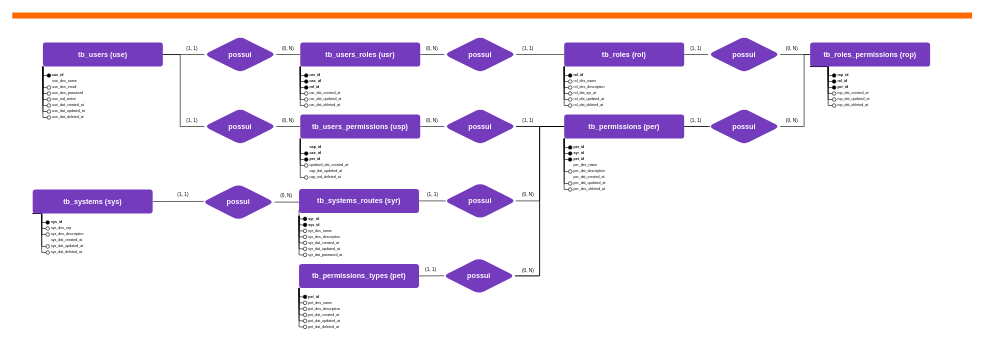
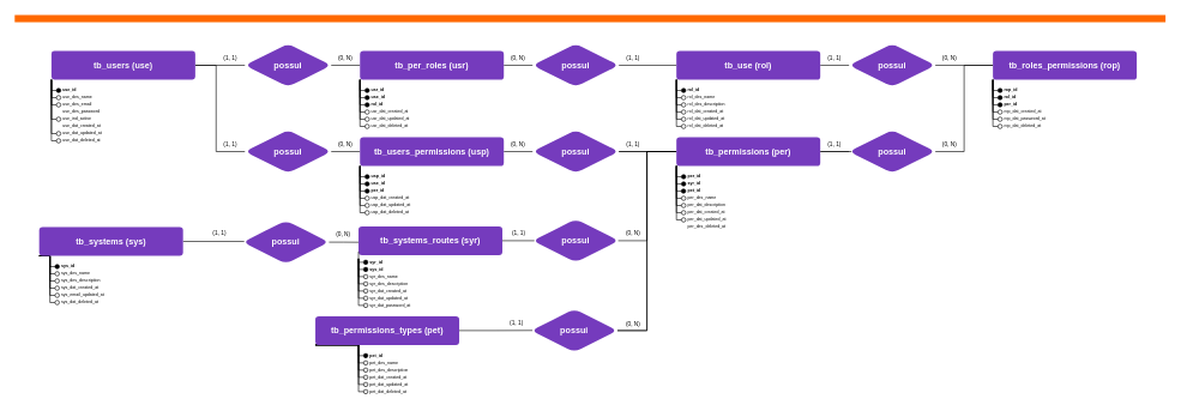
- <mxCell id="107" value="&lt;span&gt;&lt;font style=&quot;color: light-dark(rgb(255, 255, 255), rgb(255, 255, 255));&quot;&gt;tb_users_roles (usr)&lt;/font&gt;&lt;/span&gt;" style="rounded=1;whiteSpace=wrap;html=1;fillColor=light-dark(#753BBD,#753BBD);fontColor=#F9F9F9;strokeColor=none;arcSize=12;absoluteArcSize=0;fontFamily=Helvetica;fontStyle=1;gradientColor=none;" parent="1" vertex="1"><mxGeometry x="500" y="70" width="200" height="40" as="geometry" /></mxCell>
+ <mxCell id="107" value="&lt;span&gt;&lt;font style=&quot;color: light-dark(rgb(255, 255, 255), rgb(255, 255, 255));&quot;&gt;tb_per_roles (usr)&lt;/font&gt;&lt;/span&gt;" style="rounded=1;whiteSpace=wrap;html=1;fillColor=light-dark(#753BBD,#753BBD);fontColor=#F9F9F9;strokeColor=none;arcSize=12;absoluteArcSize=0;fontFamily=Helvetica;fontStyle=1;gradientColor=none;" parent="1" vertex="1"><mxGeometry x="500" y="70" width="200" height="40" as="geometry" /></mxCell>
- <mxCell id="159" value="&lt;span&gt;&lt;font style=&quot;color: light-dark(rgb(255, 255, 255), rgb(255, 255, 255));&quot;&gt;tb_roles (rol)&lt;/font&gt;&lt;/span&gt;" style="rounded=1;whiteSpace=wrap;html=1;fillColor=light-dark(#753BBD,#753BBD);fontColor=#F9F9F9;strokeColor=none;arcSize=12;absoluteArcSize=0;fontFamily=Helvetica;fontStyle=1;" parent="1" vertex="1"><mxGeometry x="940" y="70" width="200" height="40" as="geometry" /></mxCell>
+ <mxCell id="159" value="&lt;span&gt;&lt;font style=&quot;color: light-dark(rgb(255, 255, 255), rgb(255, 255, 255));&quot;&gt;tb_use (rol)&lt;/font&gt;&lt;/span&gt;" style="rounded=1;whiteSpace=wrap;html=1;fillColor=light-dark(#753BBD,#753BBD);fontColor=#F9F9F9;strokeColor=none;arcSize=12;absoluteArcSize=0;fontFamily=Helvetica;fontStyle=1;" parent="1" vertex="1"><mxGeometry x="940" y="70" width="200" height="40" as="geometry" /></mxCell>
- <mxCell id="172" value="&lt;span&gt;&lt;font style=&quot;color: light-dark(rgb(255, 255, 255), rgb(255, 255, 255));&quot;&gt;tb_roles_permissions (rop)&lt;/font&gt;&lt;/span&gt;" style="rounded=1;whiteSpace=wrap;html=1;fillColor=light-dark(#753BBD,#753BBD);fontColor=#F9F9F9;strokeColor=none;arcSize=12;absoluteArcSize=0;fontFamily=Helvetica;fontStyle=1;" parent="1" vertex="1"><mxGeometry x="1350" y="70" width="200" height="40" as="geometry" /></mxCell>
+ <mxCell id="172" value="&lt;span&gt;&lt;font style=&quot;color: light-dark(rgb(255, 255, 255), rgb(255, 255, 255));&quot;&gt;tb_roles_permissions (rop)&lt;/font&gt;&lt;/span&gt;" style="rounded=1;whiteSpace=wrap;html=1;fillColor=light-dark(#753BBD,#753BBD);fontColor=#F9F9F9;strokeColor=none;arcSize=12;absoluteArcSize=0;fontFamily=Helvetica;fontStyle=1;" parent="1" vertex="1"><mxGeometry x="1380" y="70" width="200" height="40" as="geometry" /></mxCell>
+ <mxCell id="58" style="edgeStyle=orthogonalEdgeStyle;rounded=0;orthogonalLoop=1;jettySize=auto;html=1;exitX=0;exitY=1;exitDx=0;exitDy=0;endArrow=oval;endFill=0;movable=1;resizable=1;rotatable=1;deletable=1;editable=1;connectable=1;strokeColor=light-dark(#000000,#FFFFFF);locked=0;entryX=0;entryY=0.5;entryDx=0;entryDy=0;fontFamily=Helvetica;" parent="47" source="54" target="57" edge="1"><mxGeometry relative="1" as="geometry"><Array as="points"><mxPoint y="65" /></Array><mxPoint x="10" y="66.324" as="targetPoint" /></mxGeometry></mxCell>
- <mxCell id="49" style="edgeStyle=orthogonalEdgeStyle;rounded=0;orthogonalLoop=1;jettySize=auto;html=1;exitX=0;exitY=1;exitDx=0;exitDy=0;entryX=0;entryY=0.5;entryDx=0;entryDy=0;endArrow=oval;endFill=0;fontFamily=Helvetica;" parent="47" source="54" target="60" edge="1"><mxGeometry relative="1" as="geometry"><Array as="points"><mxPoint y="85" /></Array></mxGeometry></mxCell>
- <mxCell id="163" value="rol_dat_syr_at" style="text;strokeColor=none;fillColor=none;spacingLeft=4;spacingRight=0;overflow=hidden;rotatable=1;points=[[0,0.5],[1,0.5]];portConstraint=eastwest;fontSize=6;fontFamily=Helvetica;fontColor=light-dark(#000000,#FFFFFF);verticalAlign=middle;align=left;fontStyle=0;movable=1;resizable=1;deletable=1;editable=1;connectable=1;locked=0;" parent="1" vertex="1"><mxGeometry x="950" y="150" width="190" height="10" as="geometry" /></mxCell>
+ <mxCell id="163" value="rol_dat_created_at" style="text;strokeColor=none;fillColor=none;spacingLeft=4;spacingRight=0;overflow=hidden;rotatable=1;points=[[0,0.5],[1,0.5]];portConstraint=eastwest;fontSize=6;fontFamily=Helvetica;fontColor=light-dark(#000000,#FFFFFF);verticalAlign=middle;align=left;fontStyle=0;movable=1;resizable=1;deletable=1;editable=1;connectable=1;locked=0;" parent="1" vertex="1"><mxGeometry x="950" y="150" width="190" height="10" as="geometry" /></mxCell>
- <mxCell id="177" value="rop_dat_updated_at" style="text;strokeColor=none;fillColor=none;spacingLeft=4;spacingRight=0;overflow=hidden;rotatable=1;points=[[0,0.5],[1,0.5]];portConstraint=eastwest;fontSize=6;fontFamily=Helvetica;fontColor=light-dark(#000000,#FFFFFF);verticalAlign=middle;align=left;fontStyle=0;movable=1;resizable=1;deletable=1;editable=1;connectable=1;locked=0;" parent="1" vertex="1"><mxGeometry x="1390" y="160" width="190" height="10" as="geometry" /></mxCell>
+ <mxCell id="177" value="rop_dat_password_at" style="text;strokeColor=none;fillColor=none;spacingLeft=4;spacingRight=0;overflow=hidden;rotatable=1;points=[[0,0.5],[1,0.5]];portConstraint=eastwest;fontSize=6;fontFamily=Helvetica;fontColor=light-dark(#000000,#FFFFFF);verticalAlign=middle;align=left;fontStyle=0;movable=1;resizable=1;deletable=1;editable=1;connectable=1;locked=0;" parent="1" vertex="1"><mxGeometry x="1390" y="160" width="190" height="10" as="geometry" /></mxCell>
- <mxCell id="51" style="edgeStyle=orthogonalEdgeStyle;rounded=0;orthogonalLoop=1;jettySize=auto;html=1;exitX=0;exitY=1;exitDx=0;exitDy=0;entryX=0;entryY=0.5;entryDx=0;entryDy=0;endArrow=oval;endFill=0;fontFamily=Helvetica;" parent="47" source="54" target="61" edge="1"><mxGeometry relative="1" as="geometry"><Array as="points"><mxPoint y="105" /></Array></mxGeometry></mxCell>
+ <mxCell id="114" style="edgeStyle=orthogonalEdgeStyle;rounded=0;orthogonalLoop=1;jettySize=auto;html=1;exitX=0;exitY=1;exitDx=0;exitDy=0;entryX=0;entryY=0.5;entryDx=0;entryDy=0;endArrow=oval;endFill=1;fontFamily=Helvetica;" parent="1" source="120" target="121" edge="1"><mxGeometry relative="1" as="geometry"><Array as="points"><mxPoint x="500" y="245" /></Array></mxGeometry></mxCell>
- <mxCell id="124" value="updated_dat_created_at" style="text;strokeColor=none;fillColor=none;spacingLeft=4;spacingRight=0;overflow=hidden;rotatable=1;points=[[0,0.5],[1,0.5]];portConstraint=eastwest;fontSize=6;fontFamily=Helvetica;fontColor=light-dark(#000000,#FFFFFF);verticalAlign=middle;align=left;fontStyle=0;movable=1;resizable=1;deletable=1;editable=1;connectable=1;locked=0;" parent="1" vertex="1"><mxGeometry x="510" y="270" width="190" height="10" as="geometry" /></mxCell>
+ <mxCell id="124" value="usp_dat_created_at" style="text;strokeColor=none;fillColor=none;spacingLeft=4;spacingRight=0;overflow=hidden;rotatable=1;points=[[0,0.5],[1,0.5]];portConstraint=eastwest;fontSize=6;fontFamily=Helvetica;fontColor=light-dark(#000000,#FFFFFF);verticalAlign=middle;align=left;fontStyle=0;movable=1;resizable=1;deletable=1;editable=1;connectable=1;locked=0;" parent="1" vertex="1"><mxGeometry x="510" y="270" width="190" height="10" as="geometry" /></mxCell>
+ <mxCell id="88" style="edgeStyle=orthogonalEdgeStyle;rounded=0;orthogonalLoop=1;jettySize=auto;html=1;exitX=0;exitY=1;exitDx=0;exitDy=0;entryX=0;entryY=0.5;entryDx=0;entryDy=0;endArrow=oval;endFill=0;fontFamily=Helvetica;" parent="1" source="92" target="95" edge="1"><mxGeometry relative="1" as="geometry"><Array as="points"><mxPoint x="940" y="275" /></Array></mxGeometry></mxCell>
+ <mxCell id="118" style="edgeStyle=orthogonalEdgeStyle;rounded=0;orthogonalLoop=1;jettySize=auto;html=1;exitX=0;exitY=1;exitDx=0;exitDy=0;entryX=0;entryY=0.5;entryDx=0;entryDy=0;endArrow=oval;endFill=0;fontFamily=Helvetica;" parent="1" source="120" target="125" edge="1"><mxGeometry relative="1" as="geometry"><Array as="points"><mxPoint x="500" y="285" /></Array></mxGeometry></mxCell>
- <mxCell id="126" value="usp_ind_deleted_at" style="text;strokeColor=none;fillColor=none;spacingLeft=4;spacingRight=0;overflow=hidden;rotatable=1;points=[[0,0.5],[1,0.5]];portConstraint=eastwest;fontSize=6;fontFamily=Helvetica;fontColor=light-dark(#000000,#FFFFFF);verticalAlign=middle;align=left;fontStyle=0;movable=1;resizable=1;deletable=1;editable=1;connectable=1;locked=0;" parent="1" vertex="1"><mxGeometry x="510" y="290" width="190" height="10" as="geometry" /></mxCell>
+ <mxCell id="126" value="usp_dat_deleted_at" style="text;strokeColor=none;fillColor=none;spacingLeft=4;spacingRight=0;overflow=hidden;rotatable=1;points=[[0,0.5],[1,0.5]];portConstraint=eastwest;fontSize=6;fontFamily=Helvetica;fontColor=light-dark(#000000,#FFFFFF);verticalAlign=middle;align=left;fontStyle=0;movable=1;resizable=1;deletable=1;editable=1;connectable=1;locked=0;" parent="1" vertex="1"><mxGeometry x="510" y="290" width="190" height="10" as="geometry" /></mxCell>
+ <mxCell id="90" style="edgeStyle=orthogonalEdgeStyle;rounded=0;orthogonalLoop=1;jettySize=auto;html=1;exitX=0;exitY=1;exitDx=0;exitDy=0;entryX=0;entryY=0.5;entryDx=0;entryDy=0;endArrow=oval;endFill=0;fontFamily=Helvetica;" parent="1" source="92" target="97" edge="1"><mxGeometry relative="1" as="geometry"><Array as="points"><mxPoint x="940" y="295" /></Array></mxGeometry></mxCell>
- <mxCell id="85" style="edgeStyle=orthogonalEdgeStyle;rounded=0;orthogonalLoop=1;jettySize=auto;html=1;exitX=0;exitY=1;exitDx=0;exitDy=0;entryX=0;entryY=0.5;entryDx=0;entryDy=0;endArrow=oval;endFill=0;fontFamily=Helvetica;" parent="1" source="92" target="84" edge="1"><mxGeometry relative="1" as="geometry"><Array as="points"><mxPoint x="940" y="315" /></Array></mxGeometry></mxCell>
- <mxCell id="135" value="sys_des_rop" style="text;strokeColor=none;fillColor=none;spacingLeft=4;spacingRight=0;overflow=hidden;rotatable=1;points=[[0,0.5],[1,0.5]];portConstraint=eastwest;fontSize=6;fontFamily=Helvetica;fontColor=light-dark(#000000,#FFFFFF);verticalAlign=middle;align=left;fontStyle=0;movable=1;resizable=1;deletable=1;editable=1;connectable=1;locked=0;" parent="1" vertex="1"><mxGeometry x="79" y="375" width="190" height="10" as="geometry" /></mxCell>
+ <mxCell id="135" value="sys_des_name" style="text;strokeColor=none;fillColor=none;spacingLeft=4;spacingRight=0;overflow=hidden;rotatable=1;points=[[0,0.5],[1,0.5]];portConstraint=eastwest;fontSize=6;fontFamily=Helvetica;fontColor=light-dark(#000000,#FFFFFF);verticalAlign=middle;align=left;fontStyle=0;movable=1;resizable=1;deletable=1;editable=1;connectable=1;locked=0;" parent="1" vertex="1"><mxGeometry x="79" y="375" width="190" height="10" as="geometry" /></mxCell>
+ <mxCell id="130" style="edgeStyle=orthogonalEdgeStyle;rounded=0;orthogonalLoop=1;jettySize=auto;html=1;exitX=0;exitY=1;exitDx=0;exitDy=0;entryX=0;entryY=0.5;entryDx=0;entryDy=0;endArrow=oval;endFill=0;fontFamily=Helvetica;" parent="1" source="133" target="137" edge="1"><mxGeometry relative="1" as="geometry"><Array as="points"><mxPoint x="69" y="400" /></Array></mxGeometry></mxCell>
- <mxCell id="138" value="sys_dat_updated_at" style="text;strokeColor=none;fillColor=none;spacingLeft=4;spacingRight=0;overflow=hidden;rotatable=1;points=[[0,0.5],[1,0.5]];portConstraint=eastwest;fontSize=6;fontFamily=Helvetica;fontColor=light-dark(#000000,#FFFFFF);verticalAlign=middle;align=left;fontStyle=0;movable=1;resizable=1;deletable=1;editable=1;connectable=1;locked=0;" parent="1" vertex="1"><mxGeometry x="79" y="405" width="190" height="10" as="geometry" /></mxCell>
+ <mxCell id="138" value="sys_email_updated_at" style="text;strokeColor=none;fillColor=none;spacingLeft=4;spacingRight=0;overflow=hidden;rotatable=1;points=[[0,0.5],[1,0.5]];portConstraint=eastwest;fontSize=6;fontFamily=Helvetica;fontColor=light-dark(#000000,#FFFFFF);verticalAlign=middle;align=left;fontStyle=0;movable=1;resizable=1;deletable=1;editable=1;connectable=1;locked=0;" parent="1" vertex="1"><mxGeometry x="79" y="405" width="190" height="10" as="geometry" /></mxCell>
- <mxCell id="146" value="&lt;span&gt;&lt;font style=&quot;color: light-dark(rgb(255, 255, 255), rgb(255, 255, 255));&quot;&gt;tb_permissions_types (pet)&lt;/font&gt;&lt;/span&gt;" style="rounded=1;whiteSpace=wrap;html=1;fillColor=light-dark(#753BBD,#753BBD);fontColor=#F9F9F9;strokeColor=none;arcSize=12;absoluteArcSize=0;fontFamily=Helvetica;fontStyle=1;" parent="1" vertex="1"><mxGeometry x="498" y="439" width="200" height="40" as="geometry" /></mxCell>
+ <mxCell id="146" value="&lt;span&gt;&lt;font style=&quot;color: light-dark(rgb(255, 255, 255), rgb(255, 255, 255));&quot;&gt;tb_permissions_types (pet)&lt;/font&gt;&lt;/span&gt;" style="rounded=1;whiteSpace=wrap;html=1;fillColor=light-dark(#753BBD,#753BBD);fontColor=#F9F9F9;strokeColor=none;arcSize=12;absoluteArcSize=0;fontFamily=Helvetica;fontStyle=1;" parent="1" vertex="1"><mxGeometry x="438" y="439" width="200" height="40" as="geometry" /></mxCell>
